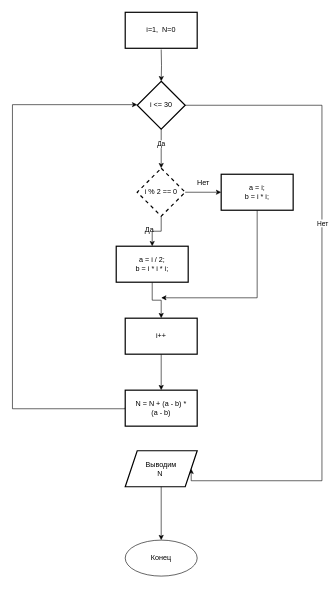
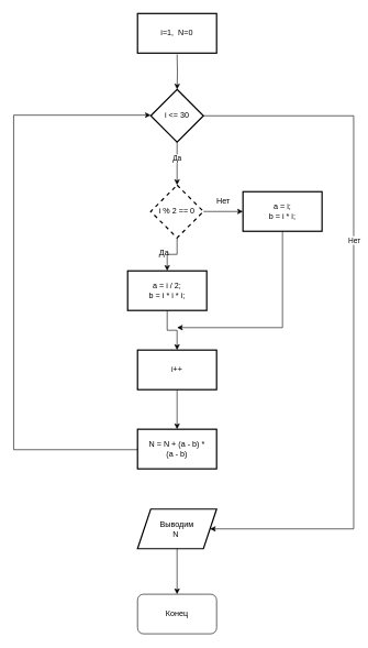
- <mxCell id="19" value="Выводим&lt;br&gt;N&amp;nbsp;" style="shape=parallelogram;perimeter=parallelogramPerimeter;whiteSpace=wrap;html=1;fixedSize=1;strokeWidth=2;" parent="1" vertex="1"><mxGeometry x="208" y="751" width="120" height="60" as="geometry" /></mxCell>
+ <mxCell id="19" value="Выводим&lt;br&gt;N&amp;nbsp;" style="shape=parallelogram;perimeter=parallelogramPerimeter;whiteSpace=wrap;html=1;fixedSize=1;strokeWidth=2;" parent="1" vertex="1"><mxGeometry x="208" y="771" width="120" height="60" as="geometry" /></mxCell>
- <mxCell id="21" value="Конец" style="ellipse;whiteSpace=wrap;html=1;" parent="1" vertex="1"><mxGeometry x="208" y="900" width="120" height="60" as="geometry" /></mxCell>
+ <mxCell id="21" value="Конец" style="whiteSpace=wrap;html=1;rounded=1;" parent="1" vertex="1"><mxGeometry x="208" y="900" width="120" height="60" as="geometry" /></mxCell>
